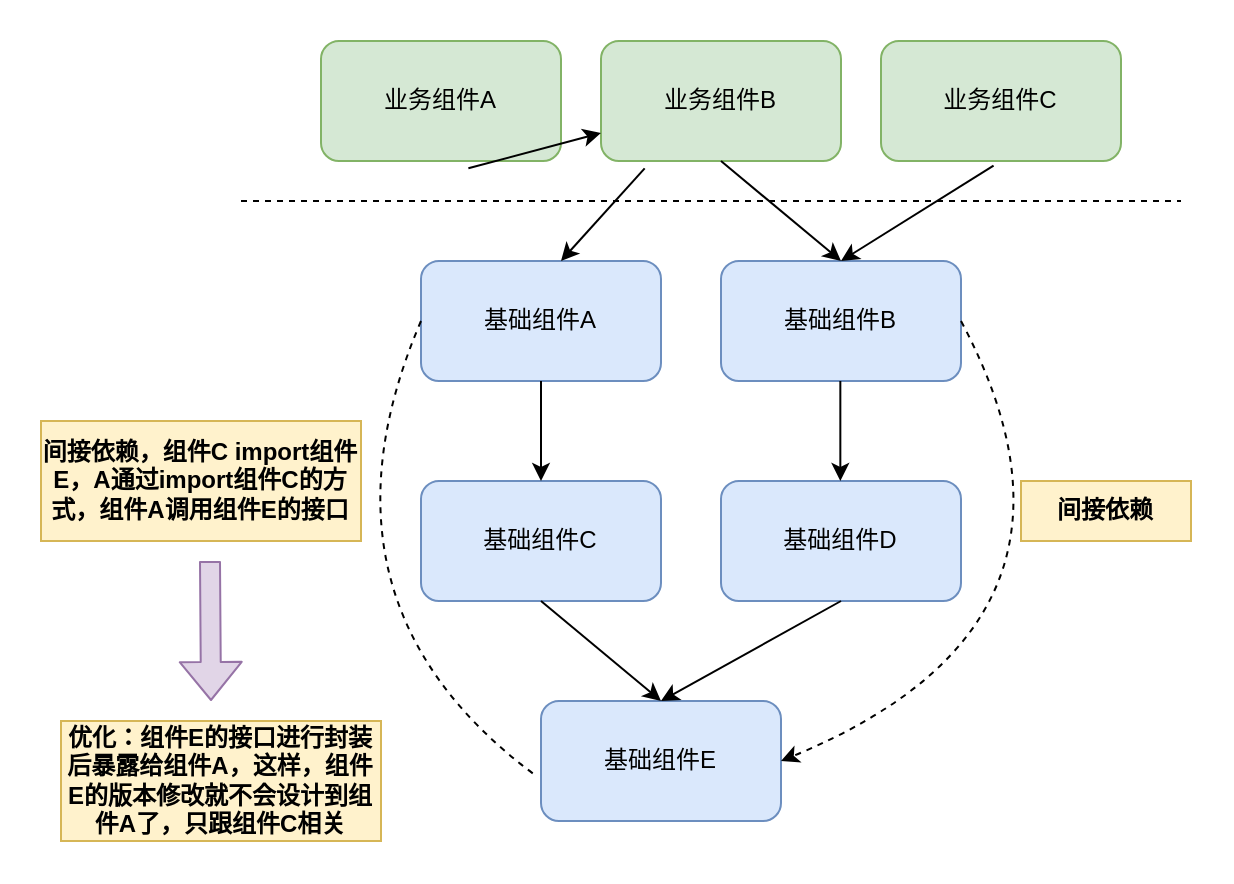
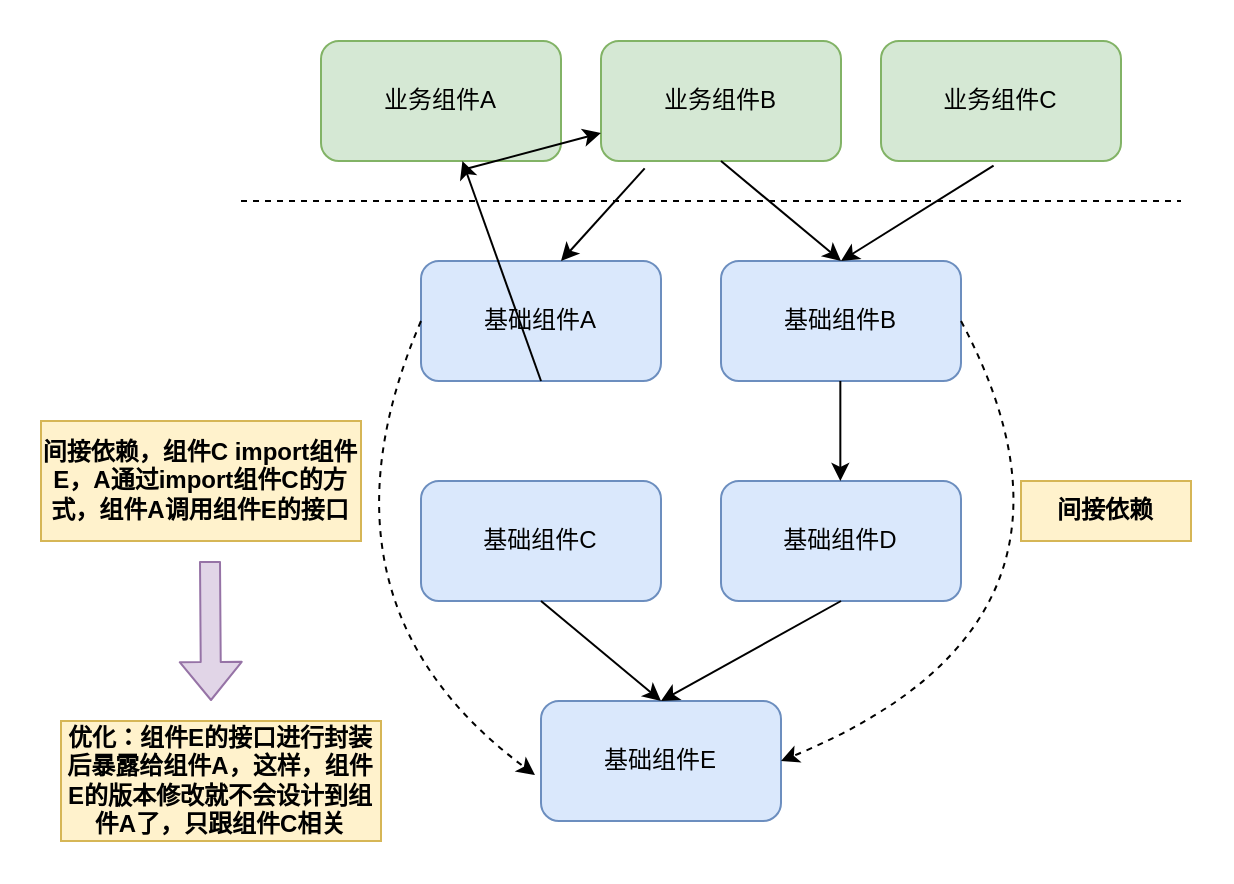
- <mxCell id="15" value="" style="endArrow=classic;html=1;rounded=0;exitX=0.5;exitY=1;exitDx=0;exitDy=0;entryX=0.5;entryY=0;entryDx=0;entryDy=0;" parent="1" source="6" target="8" edge="1"><mxGeometry width="50" height="50" relative="1" as="geometry"><mxPoint x="230" y="193.66" as="sourcePoint" /><mxPoint x="276.28" y="240" as="targetPoint" /></mxGeometry></mxCell>
+ <mxCell id="15" value="" style="endArrow=classic;html=1;rounded=0;exitX=0.5;exitY=1;exitDx=0;exitDy=0;" parent="1" source="6" target="2" edge="1"><mxGeometry width="50" height="50" relative="1" as="geometry"><mxPoint x="230" y="193.66" as="sourcePoint" /><mxPoint x="276.28" y="240" as="targetPoint" /></mxGeometry></mxCell>
- <mxCell id="19" value="" style="endArrow=none;html=1;dashed=1;entryX=-0.025;entryY=0.617;entryDx=0;entryDy=0;entryPerimeter=0;exitX=0;exitY=0.5;exitDx=0;exitDy=0;curved=1;" parent="1" source="6" target="10" edge="1"><mxGeometry width="50" height="50" relative="1" as="geometry"><mxPoint x="100" y="210" as="sourcePoint" /><mxPoint x="150" y="160" as="targetPoint" /><Array as="points"><mxPoint x="150" y="300" /></Array></mxGeometry></mxCell>
+ <mxCell id="19" value="" style="endArrow=classic;html=1;dashed=1;entryX=-0.025;entryY=0.617;entryDx=0;entryDy=0;entryPerimeter=0;exitX=0;exitY=0.5;exitDx=0;exitDy=0;curved=1;" parent="1" source="6" target="10" edge="1"><mxGeometry width="50" height="50" relative="1" as="geometry"><mxPoint x="100" y="210" as="sourcePoint" /><mxPoint x="150" y="160" as="targetPoint" /><Array as="points"><mxPoint x="150" y="300" /></Array></mxGeometry></mxCell>
